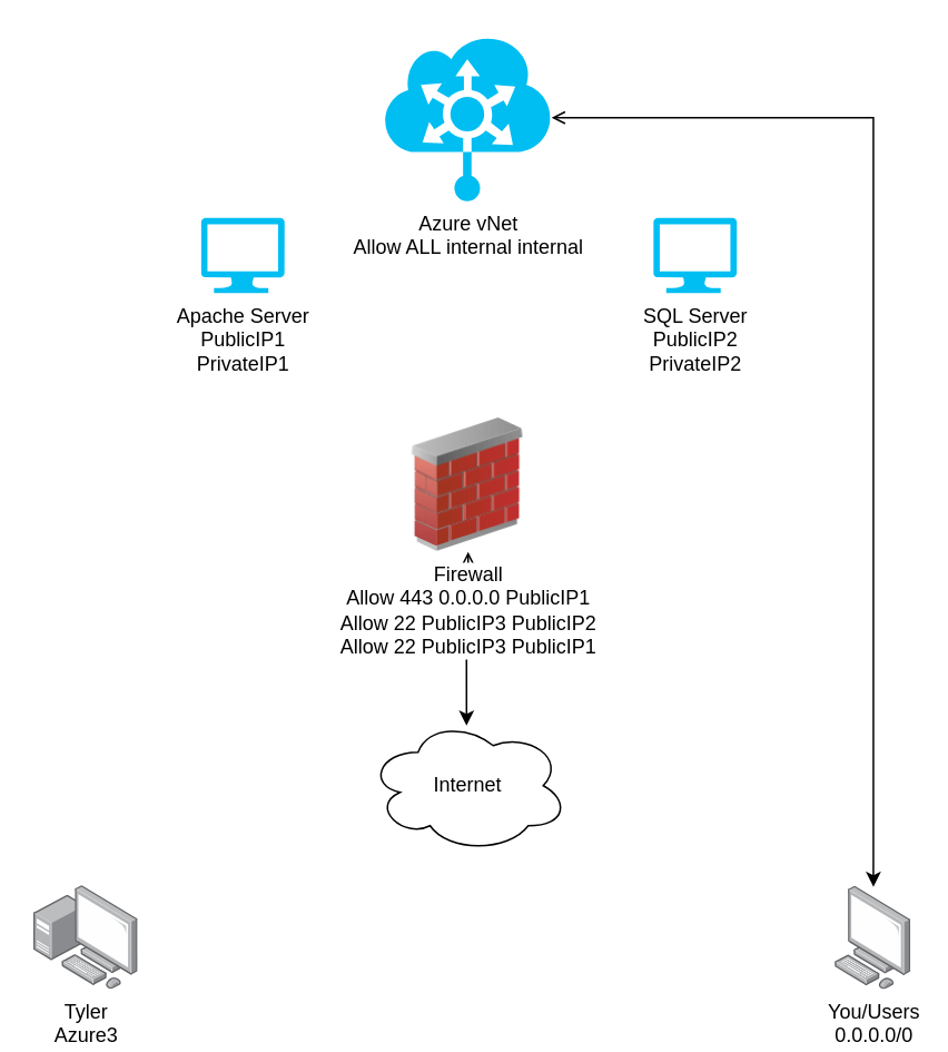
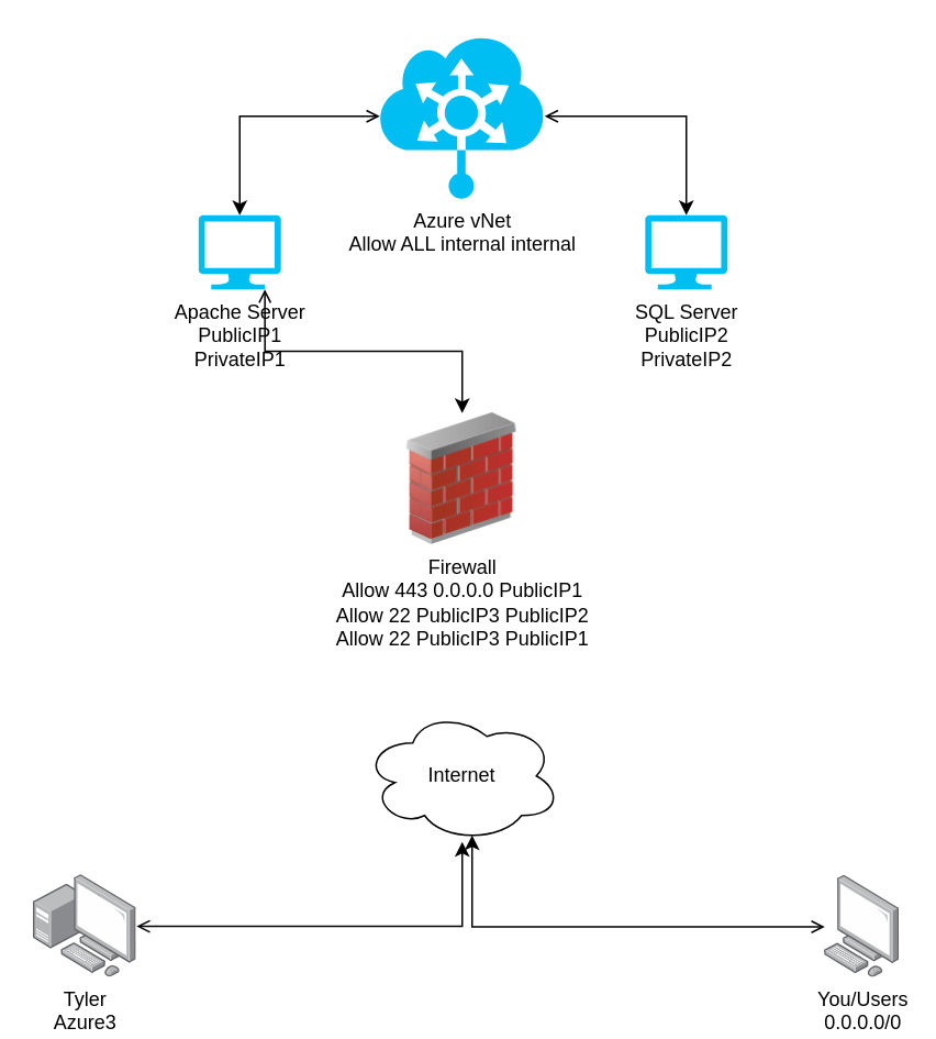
+ <mxCell id="3" style="edgeStyle=orthogonalEdgeStyle;rounded=0;orthogonalLoop=1;jettySize=auto;html=1;entryX=0.5;entryY=0;entryDx=0;entryDy=0;entryPerimeter=0;startArrow=open;startFill=0;" edge="1" parent="1" source="4" target="6"><mxGeometry relative="1" as="geometry" /></mxCell>
+ <mxCell id="5" style="edgeStyle=orthogonalEdgeStyle;rounded=0;orthogonalLoop=1;jettySize=auto;html=1;exitX=0.805;exitY=1;exitDx=0;exitDy=0;exitPerimeter=0;entryX=0.5;entryY=0;entryDx=0;entryDy=0;startArrow=open;startFill=0;" edge="1" parent="1" source="6" target="10"><mxGeometry relative="1" as="geometry" /></mxCell>
- <mxCell id="2" style="edgeStyle=orthogonalEdgeStyle;rounded=0;orthogonalLoop=1;jettySize=auto;html=1;startArrow=open;startFill=0;" edge="1" parent="1" source="4" target="14"><mxGeometry relative="1" as="geometry" /></mxCell>
+ <mxCell id="2" style="edgeStyle=orthogonalEdgeStyle;rounded=0;orthogonalLoop=1;jettySize=auto;html=1;entryX=0.5;entryY=0;entryDx=0;entryDy=0;entryPerimeter=0;startArrow=open;startFill=0;" edge="1" parent="1" source="4" target="7"><mxGeometry relative="1" as="geometry" /></mxCell>
- <mxCell id="9" style="edgeStyle=orthogonalEdgeStyle;rounded=0;orthogonalLoop=1;jettySize=auto;html=1;exitX=0.5;exitY=1;exitDx=0;exitDy=0;entryX=0.492;entryY=0.05;entryDx=0;entryDy=0;entryPerimeter=0;startArrow=open;startFill=0;" edge="1" parent="1" source="10" target="8"><mxGeometry relative="1" as="geometry" /></mxCell>
+ <mxCell id="11" style="edgeStyle=orthogonalEdgeStyle;rounded=0;orthogonalLoop=1;jettySize=auto;html=1;startArrow=open;startFill=0;" edge="1" parent="1" source="12" target="8"><mxGeometry relative="1" as="geometry" /></mxCell>
+ <mxCell id="13" style="edgeStyle=orthogonalEdgeStyle;rounded=0;orthogonalLoop=1;jettySize=auto;html=1;entryX=0.55;entryY=0.95;entryDx=0;entryDy=0;entryPerimeter=0;startArrow=open;startFill=0;" edge="1" parent="1" source="14" target="8"><mxGeometry relative="1" as="geometry" /></mxCell>
